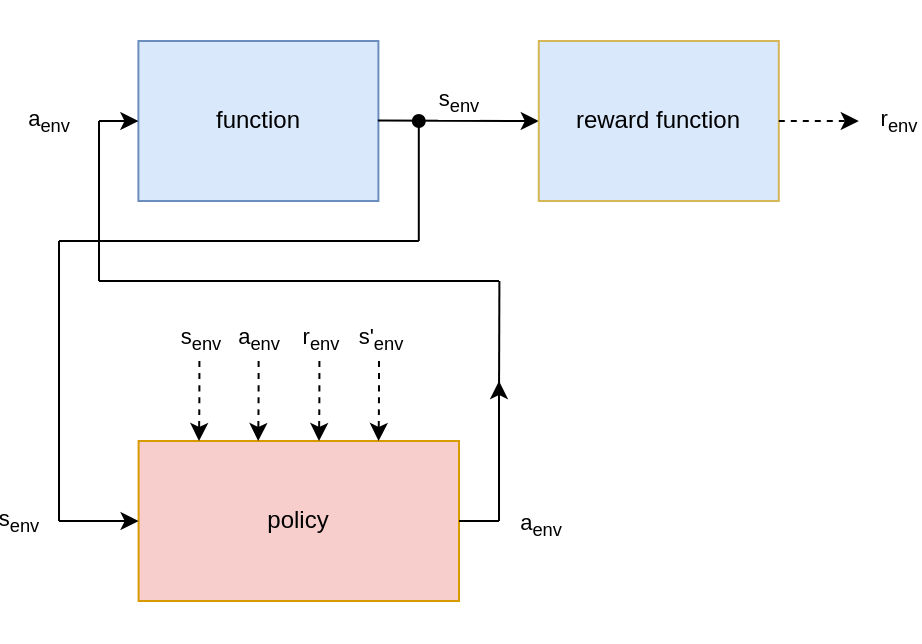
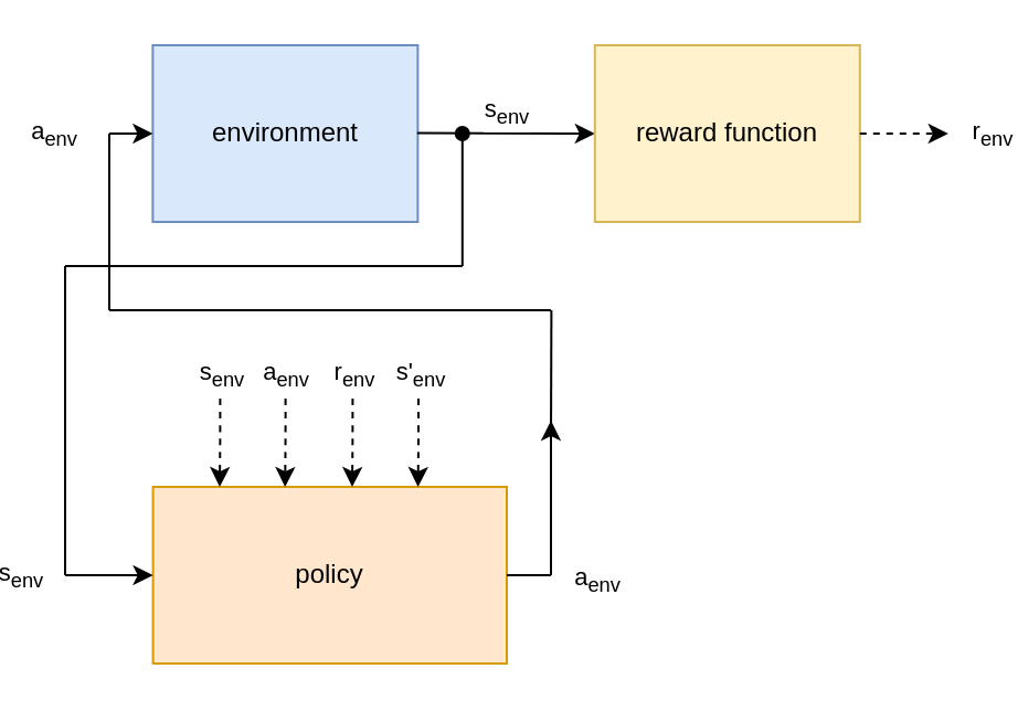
- <mxCell id="3" value="function" style="rounded=0;whiteSpace=wrap;html=1;fillColor=#dae8fc;strokeColor=#6c8ebf;" vertex="1" parent="1"><mxGeometry x="59.7" y="20" width="120" height="80" as="geometry" /></mxCell>
+ <mxCell id="3" value="environment" style="rounded=0;whiteSpace=wrap;html=1;fillColor=#dae8fc;strokeColor=#6c8ebf;" vertex="1" parent="1"><mxGeometry x="59.7" y="20" width="120" height="80" as="geometry" /></mxCell>
- <mxCell id="12" value="reward function" style="rounded=0;whiteSpace=wrap;html=1;fillColor=#dae8fc;strokeColor=#d6b656;" vertex="1" parent="1"><mxGeometry x="259.9" y="20" width="120" height="80" as="geometry" /></mxCell>
+ <mxCell id="12" value="reward function" style="rounded=0;whiteSpace=wrap;html=1;fillColor=#fff2cc;strokeColor=#d6b656;" vertex="1" parent="1"><mxGeometry x="259.9" y="20" width="120" height="80" as="geometry" /></mxCell>
- <mxCell id="2" value="&lt;div&gt;policy&lt;/div&gt;" style="rounded=0;whiteSpace=wrap;html=1;fillColor=#f8cecc;strokeColor=#d79b00;" vertex="1" parent="1"><mxGeometry x="59.8" y="220" width="160.2" height="80" as="geometry" /></mxCell>
+ <mxCell id="2" value="&lt;div&gt;policy&lt;/div&gt;" style="rounded=0;whiteSpace=wrap;html=1;fillColor=#ffe6cc;strokeColor=#d79b00;" vertex="1" parent="1"><mxGeometry x="59.8" y="220" width="160.2" height="80" as="geometry" /></mxCell>
